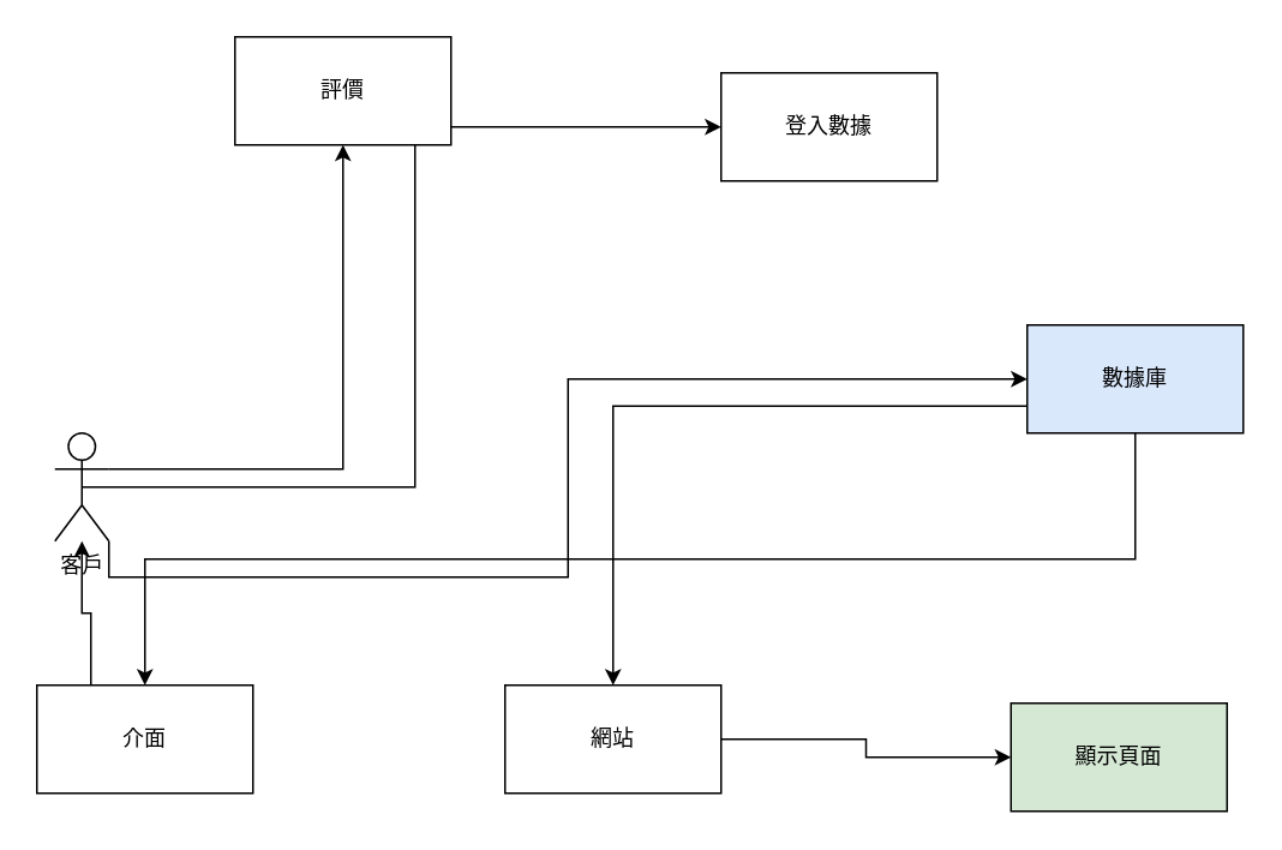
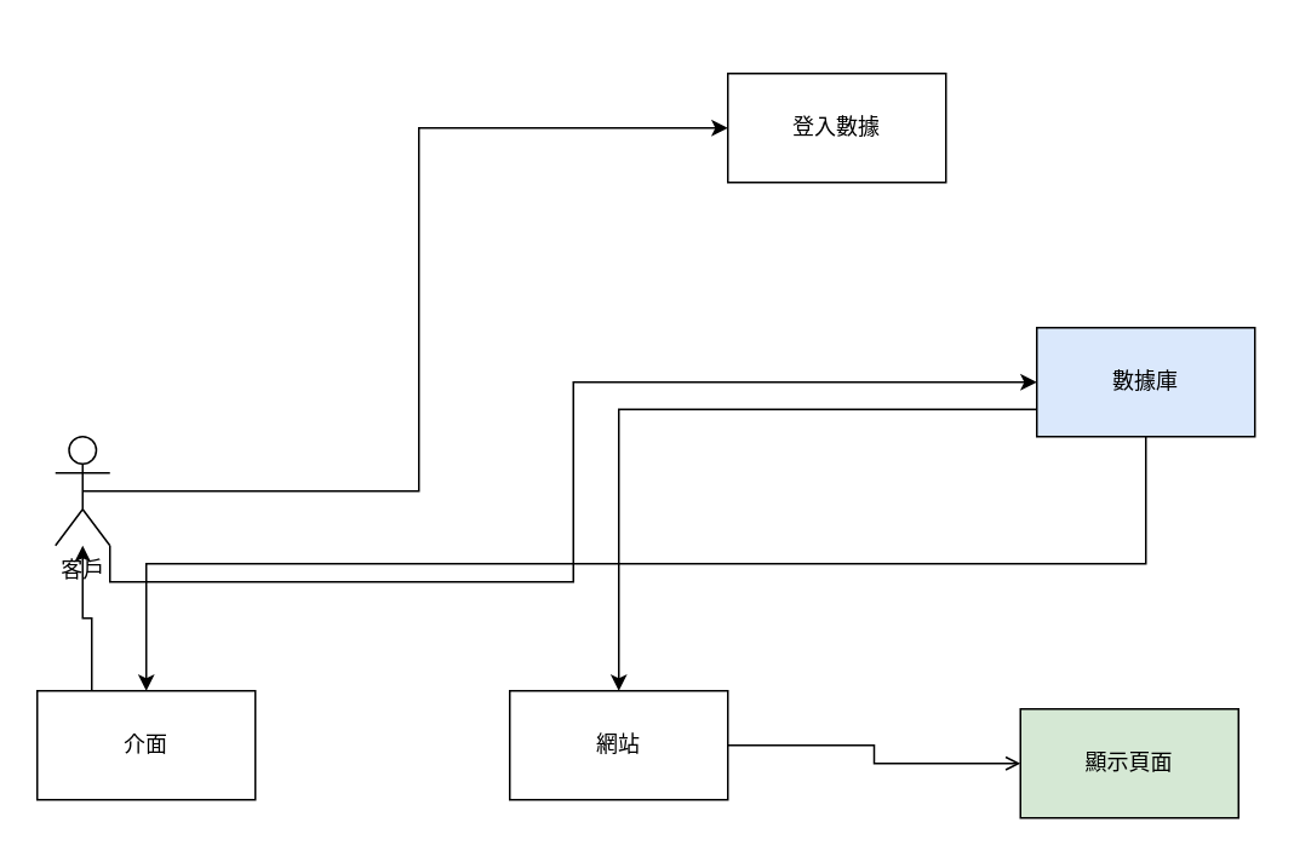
- <mxCell id="6" value="&lt;font style=&quot;vertical-align: inherit;&quot;&gt;&lt;font style=&quot;vertical-align: inherit;&quot;&gt;評價&lt;/font&gt;&lt;/font&gt;" style="rounded=0;whiteSpace=wrap;html=1;" vertex="1" parent="1"><mxGeometry x="130" y="20" width="120" height="60" as="geometry" /></mxCell>
- <mxCell id="2" style="edgeStyle=orthogonalEdgeStyle;rounded=0;orthogonalLoop=1;jettySize=auto;html=1;exitX=1;exitY=0.333;exitDx=0;exitDy=0;exitPerimeter=0;entryX=0.5;entryY=1;entryDx=0;entryDy=0;" edge="1" parent="1" source="5" target="6"><mxGeometry relative="1" as="geometry" /></mxCell>
- <mxCell id="9" style="edgeStyle=orthogonalEdgeStyle;rounded=0;orthogonalLoop=1;jettySize=auto;html=1;exitX=1;exitY=0.5;exitDx=0;exitDy=0;" edge="1" parent="1" source="10" target="15"><mxGeometry relative="1" as="geometry" /></mxCell>
+ <mxCell id="9" style="edgeStyle=orthogonalEdgeStyle;rounded=0;orthogonalLoop=1;jettySize=auto;html=1;exitX=1;exitY=0.5;exitDx=0;exitDy=0;endArrow=open;" edge="1" parent="1" source="10" target="15"><mxGeometry relative="1" as="geometry" /></mxCell>
